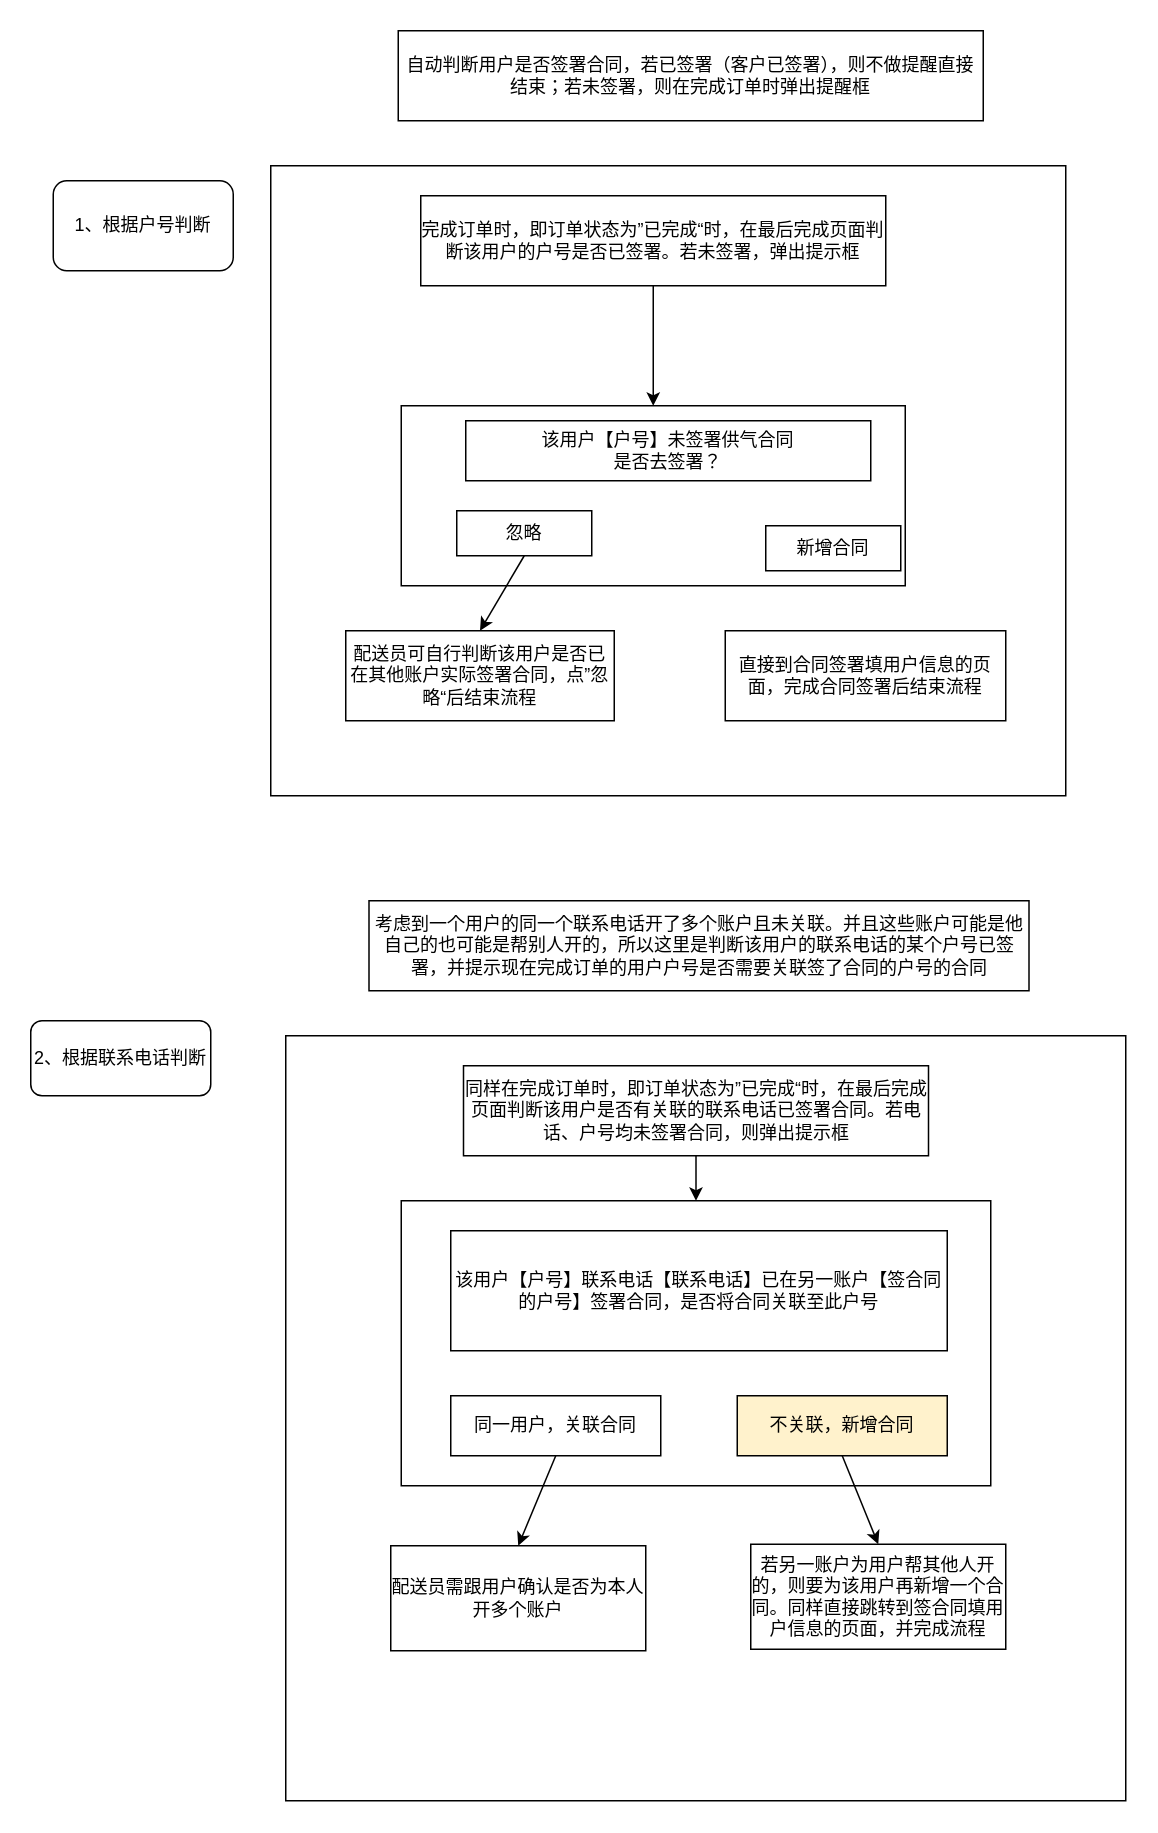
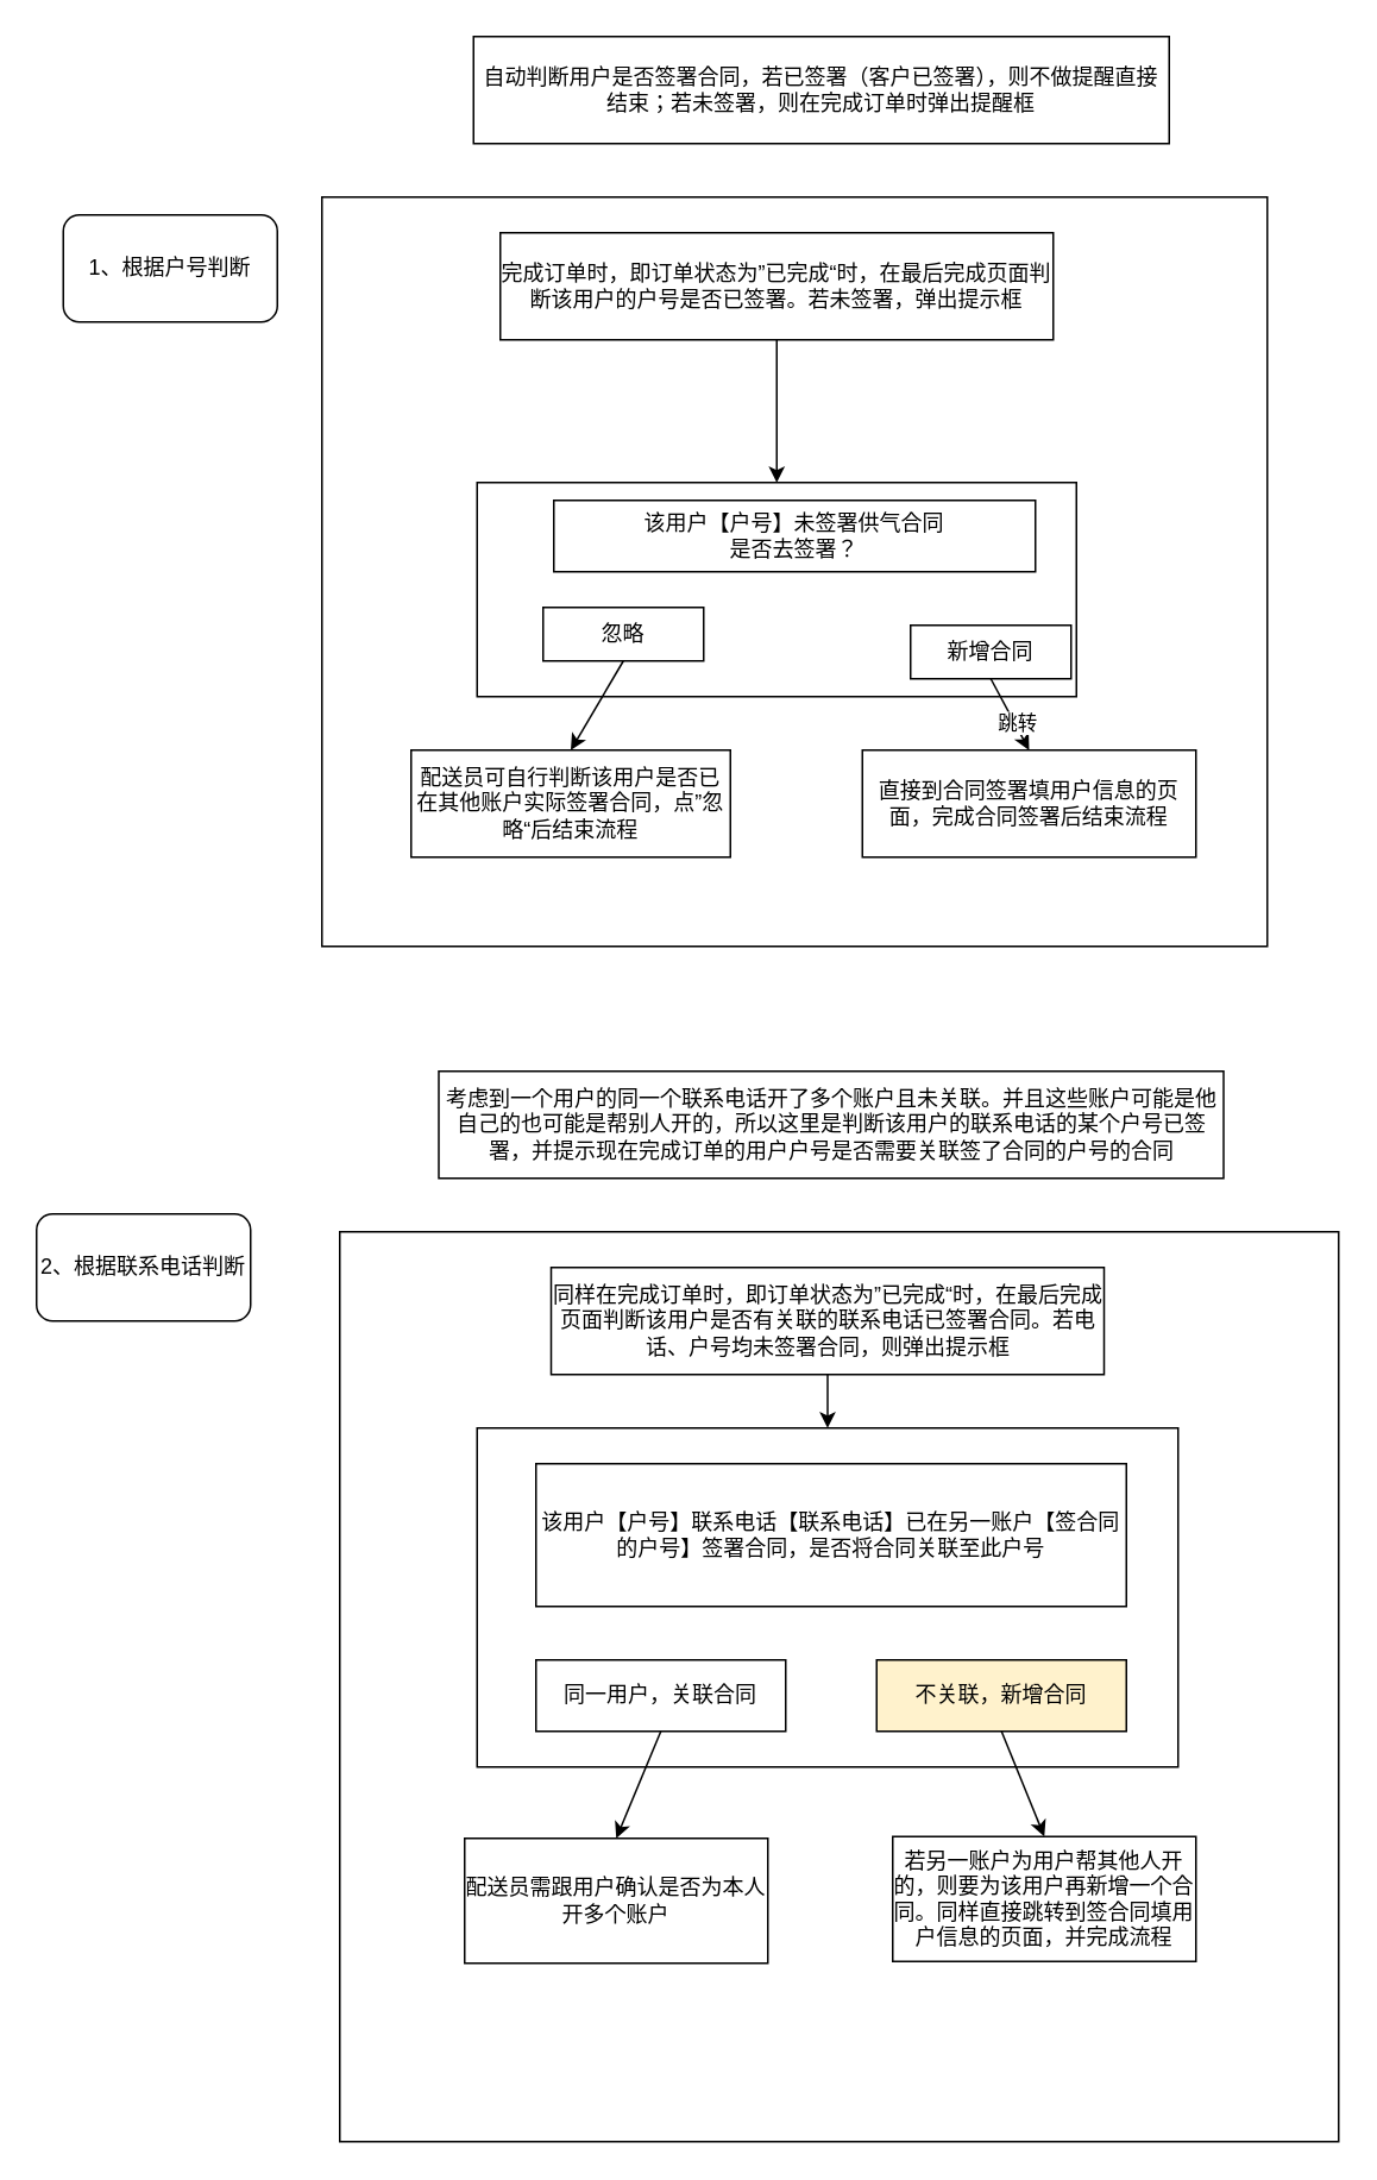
+ <mxCell id="14" value="" style="endArrow=classic;html=1;rounded=0;exitX=0.5;exitY=1;exitDx=0;exitDy=0;entryX=0.5;entryY=0;entryDx=0;entryDy=0;" edge="1" parent="1" source="10" target="13"><mxGeometry width="50" height="50" relative="1" as="geometry"><mxPoint x="445" y="200" as="sourcePoint" /><mxPoint x="445" y="280" as="targetPoint" /></mxGeometry></mxCell>
+ <mxCell id="15" value="跳转" style="edgeLabel;html=1;align=center;verticalAlign=middle;resizable=0;points=[];" vertex="1" connectable="0" parent="14"><mxGeometry x="0.222" y="1" relative="1" as="geometry"><mxPoint as="offset" /></mxGeometry></mxCell>
- <mxCell id="16" value="2、根据联系电话判断" style="rounded=1;whiteSpace=wrap;html=1;" vertex="1" parent="1"><mxGeometry x="20" y="680" width="120" height="50" as="geometry" /></mxCell>
+ <mxCell id="16" value="2、根据联系电话判断" style="rounded=1;whiteSpace=wrap;html=1;" vertex="1" parent="1"><mxGeometry x="20" y="680" width="120" height="60" as="geometry" /></mxCell>
